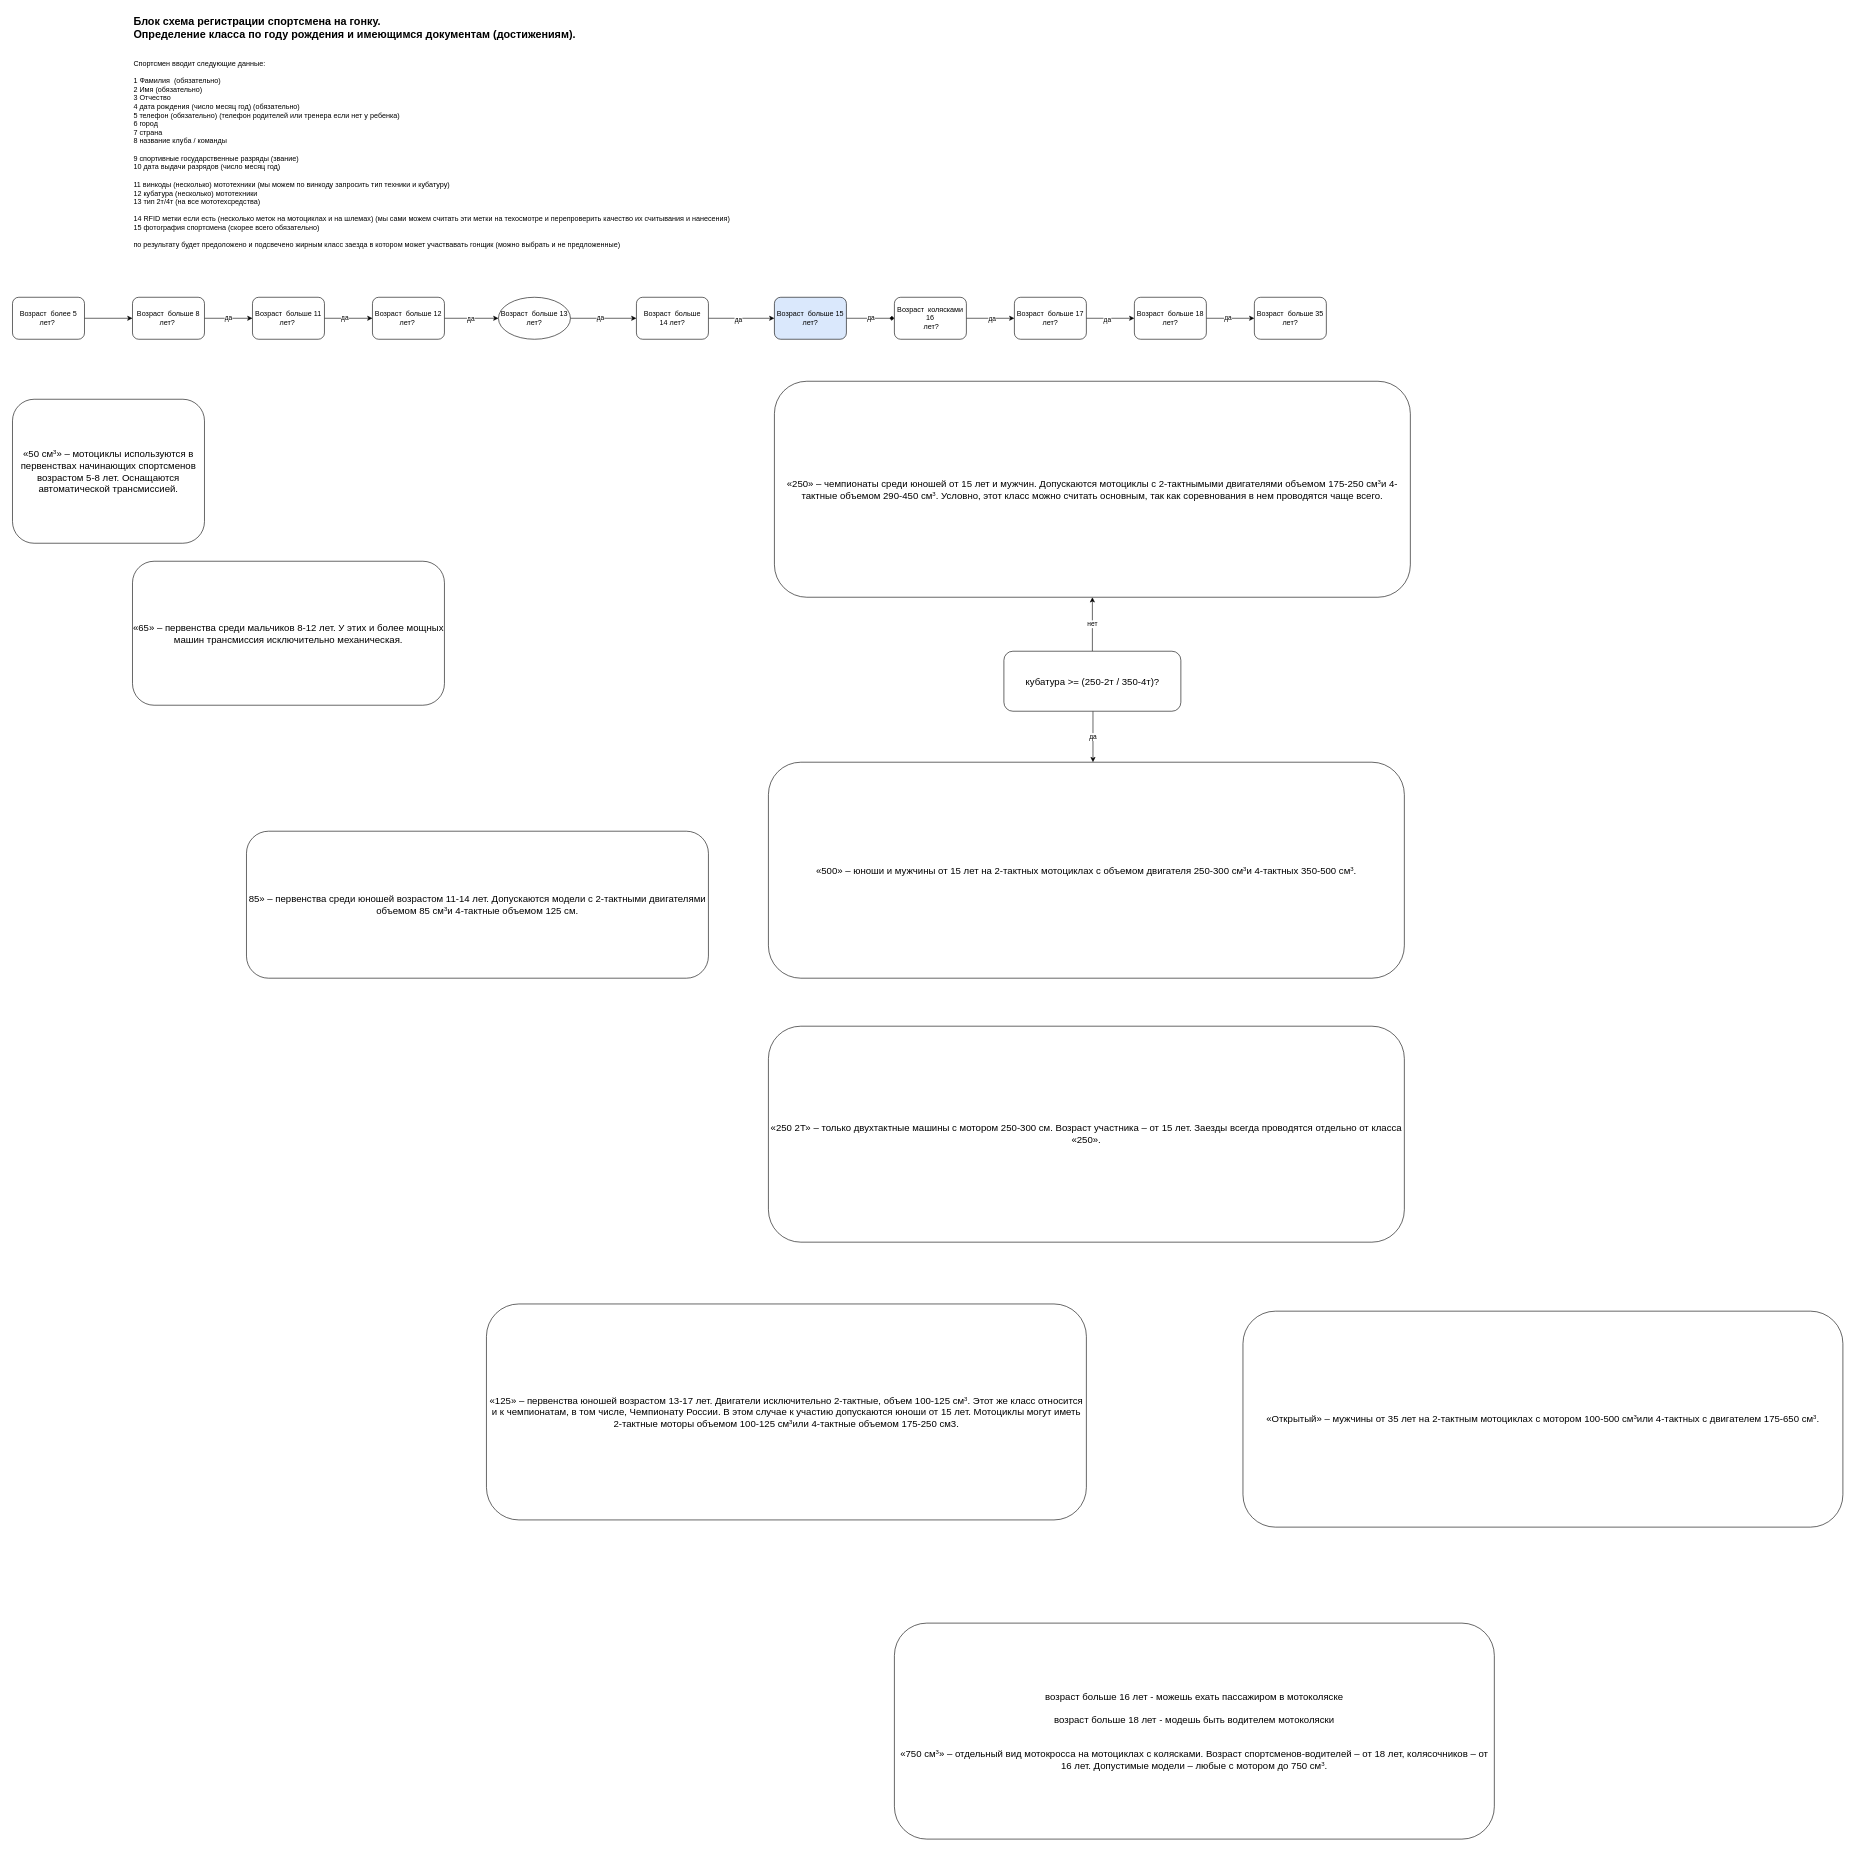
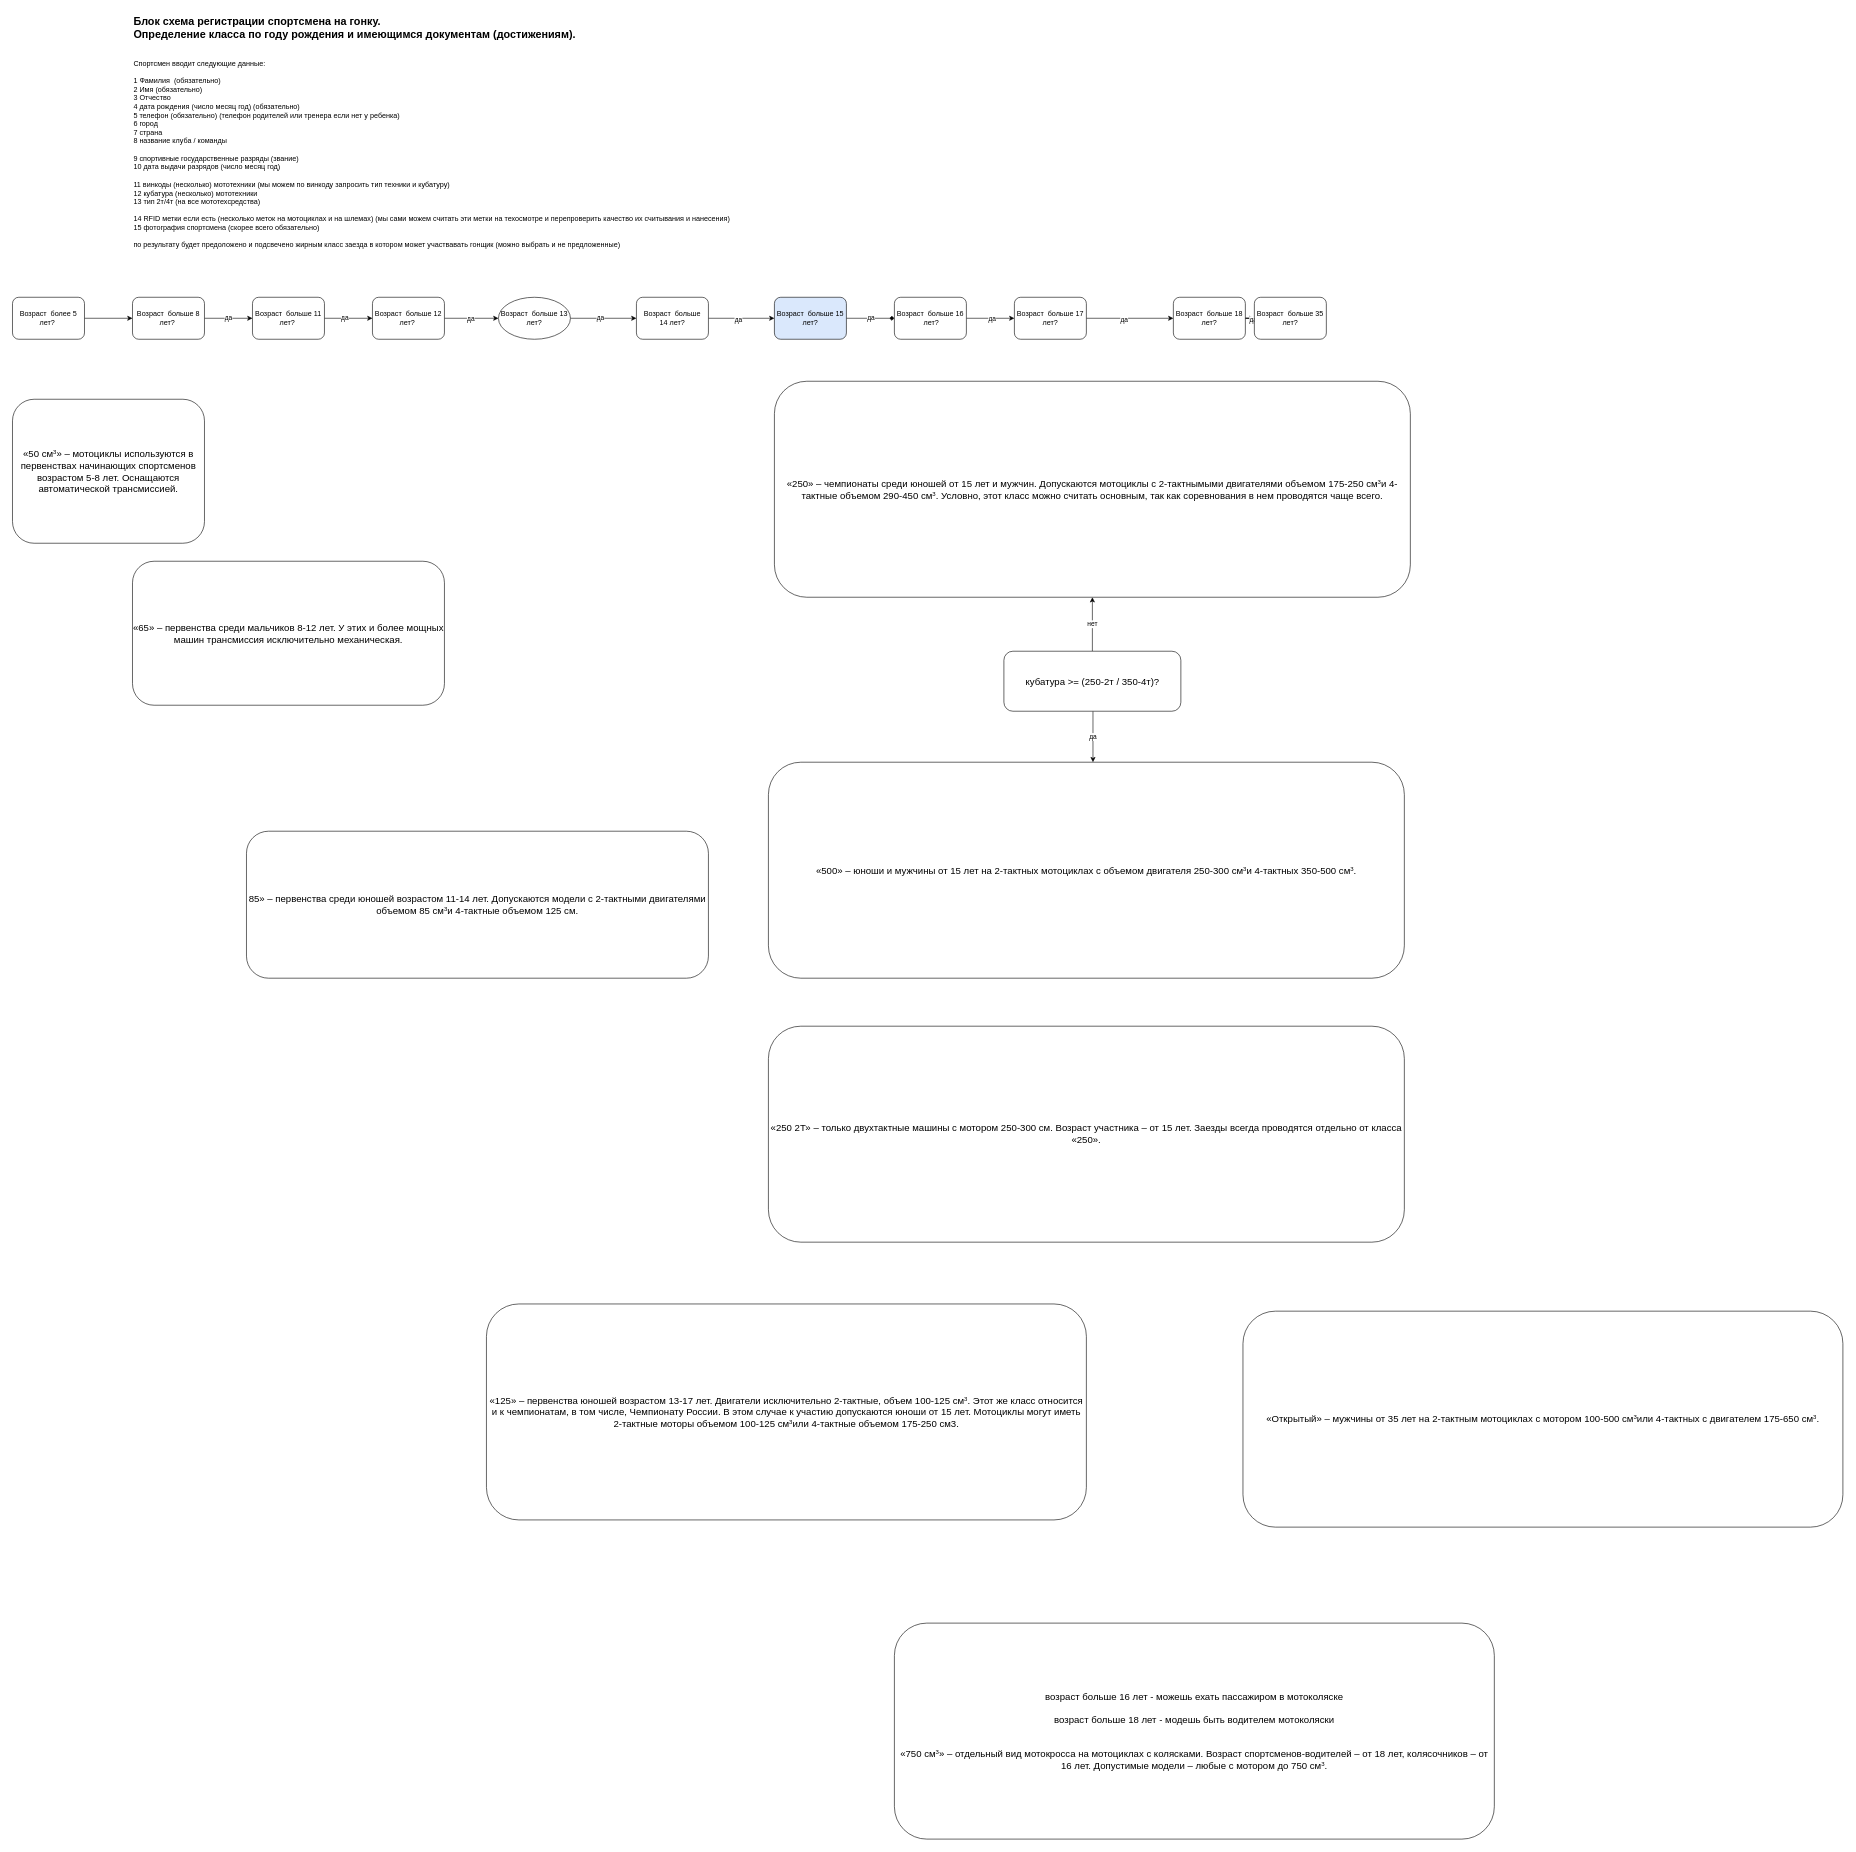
- <mxCell id="16" value="Возраст &amp;nbsp;колясками 16&lt;br&gt;&amp;nbsp;лет?" style="rounded=1;whiteSpace=wrap;html=1;fontSize=12;glass=0;strokeWidth=1;shadow=0;" vertex="1" parent="1"><mxGeometry x="1490" y="495" width="120" height="70" as="geometry" /></mxCell>
+ <mxCell id="16" value="Возраст &amp;nbsp;больше 16&lt;br&gt;&amp;nbsp;лет?" style="rounded=1;whiteSpace=wrap;html=1;fontSize=12;glass=0;strokeWidth=1;shadow=0;" vertex="1" parent="1"><mxGeometry x="1490" y="495" width="120" height="70" as="geometry" /></mxCell>
- <mxCell id="22" value="Возраст &amp;nbsp;больше 18 лет?" style="rounded=1;whiteSpace=wrap;html=1;fontSize=12;glass=0;strokeWidth=1;shadow=0;" vertex="1" parent="1"><mxGeometry x="1890" y="495" width="120" height="70" as="geometry" /></mxCell>
+ <mxCell id="22" value="Возраст &amp;nbsp;больше 18 лет?" style="rounded=1;whiteSpace=wrap;html=1;fontSize=12;glass=0;strokeWidth=1;shadow=0;" vertex="1" parent="1"><mxGeometry x="1955" y="495" width="120" height="70" as="geometry" /></mxCell>
